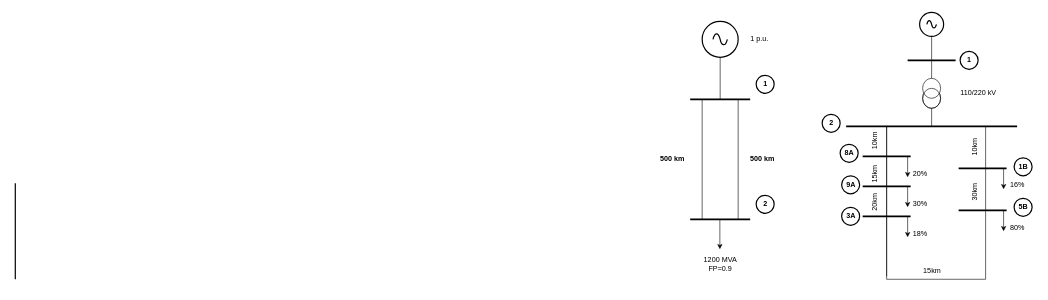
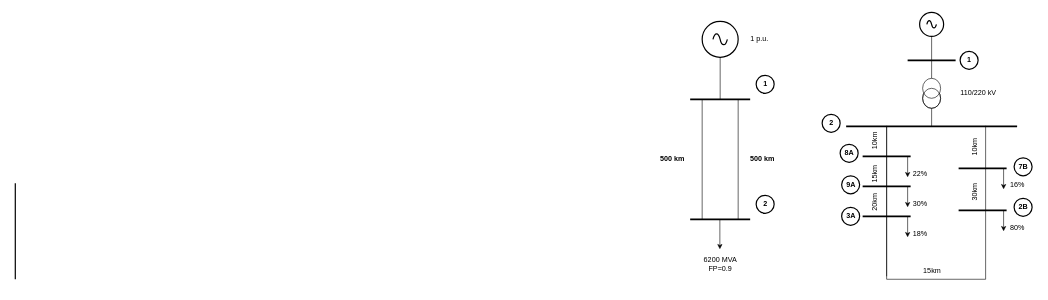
- <mxCell id="58" value="&lt;b&gt;1B&lt;/b&gt;" style="text;html=1;align=center;verticalAlign=middle;resizable=0;points=[];autosize=1;strokeColor=none;fillColor=none;" vertex="1" parent="1"><mxGeometry x="1685" y="262.5" width="40" height="30" as="geometry" /></mxCell>
+ <mxCell id="58" value="&lt;b&gt;7B&lt;/b&gt;" style="text;html=1;align=center;verticalAlign=middle;resizable=0;points=[];autosize=1;strokeColor=none;fillColor=none;" vertex="1" parent="1"><mxGeometry x="1685" y="262.5" width="40" height="30" as="geometry" /></mxCell>
- <mxCell id="43" value="20%" style="text;html=1;align=center;verticalAlign=middle;resizable=0;points=[];autosize=1;strokeColor=none;fillColor=none;" vertex="1" parent="1"><mxGeometry x="1507.5" y="275" width="50" height="30" as="geometry" /></mxCell>
+ <mxCell id="43" value="22%" style="text;html=1;align=center;verticalAlign=middle;resizable=0;points=[];autosize=1;strokeColor=none;fillColor=none;" vertex="1" parent="1"><mxGeometry x="1507.5" y="275" width="50" height="30" as="geometry" /></mxCell>
- <mxCell id="61" value="&lt;b&gt;5B&lt;/b&gt;" style="text;html=1;align=center;verticalAlign=middle;resizable=0;points=[];autosize=1;strokeColor=none;fillColor=none;" vertex="1" parent="1"><mxGeometry x="1685" y="330" width="40" height="30" as="geometry" /></mxCell>
+ <mxCell id="61" value="&lt;b&gt;2B&lt;/b&gt;" style="text;html=1;align=center;verticalAlign=middle;resizable=0;points=[];autosize=1;strokeColor=none;fillColor=none;" vertex="1" parent="1"><mxGeometry x="1685" y="330" width="40" height="30" as="geometry" /></mxCell>
- <mxCell id="64" value="1200 MVA&lt;div&gt;FP=0.9&lt;/div&gt;" style="text;html=1;align=center;verticalAlign=middle;resizable=0;points=[];autosize=1;strokeColor=none;fillColor=none;" vertex="1" parent="1"><mxGeometry x="1160" y="420" width="80" height="40" as="geometry" /></mxCell>
+ <mxCell id="64" value="6200 MVA&lt;div&gt;FP=0.9&lt;/div&gt;" style="text;html=1;align=center;verticalAlign=middle;resizable=0;points=[];autosize=1;strokeColor=none;fillColor=none;" vertex="1" parent="1"><mxGeometry x="1160" y="420" width="80" height="40" as="geometry" /></mxCell>
